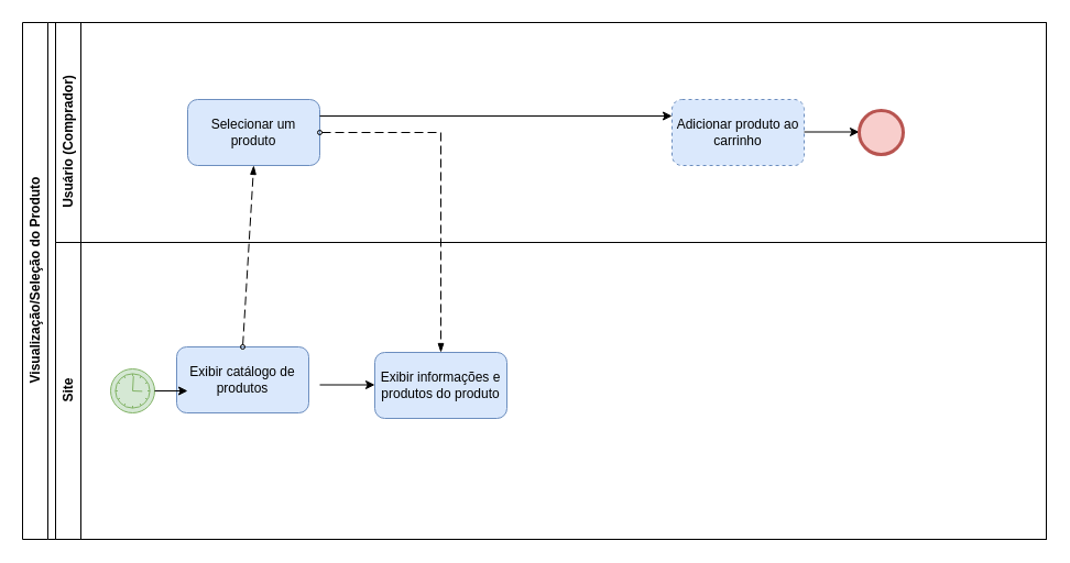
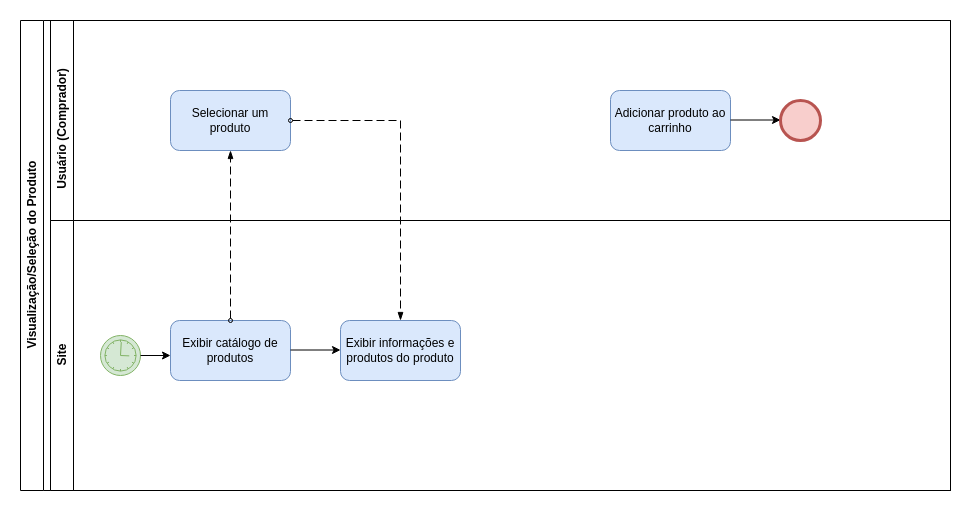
- <mxCell id="9" value="" style="endArrow=classic;html=1;rounded=0;exitX=1;exitY=0.25;exitDx=0;exitDy=0;entryX=0;entryY=0.25;entryDx=0;entryDy=0;" edge="1" parent="3" source="4" target="6"><mxGeometry width="50" height="50" relative="1" as="geometry"><mxPoint x="270" y="90" as="sourcePoint" /><mxPoint x="320" y="90" as="targetPoint" /></mxGeometry></mxCell>
- <mxCell id="6" value="Adicionar produto ao carrinho" style="rounded=1;whiteSpace=wrap;html=1;fillColor=#dae8fc;strokeColor=#6c8ebf;dashed=1;" vertex="1" parent="3"><mxGeometry x="590" y="70" width="120" height="60" as="geometry" /></mxCell>
+ <mxCell id="6" value="Adicionar produto ao carrinho" style="rounded=1;whiteSpace=wrap;html=1;fillColor=#dae8fc;strokeColor=#6c8ebf;" vertex="1" parent="3"><mxGeometry x="590" y="70" width="120" height="60" as="geometry" /></mxCell>
- <mxCell id="11" value="Exibir catálogo de produtos" style="rounded=1;whiteSpace=wrap;html=1;fillColor=#dae8fc;strokeColor=#6c8ebf;" vertex="1" parent="10"><mxGeometry x="110" y="95" width="120" height="60" as="geometry" /></mxCell>
+ <mxCell id="11" value="Exibir catálogo de produtos" style="rounded=1;whiteSpace=wrap;html=1;fillColor=#dae8fc;strokeColor=#6c8ebf;" vertex="1" parent="10"><mxGeometry x="120" y="100" width="120" height="60" as="geometry" /></mxCell>
